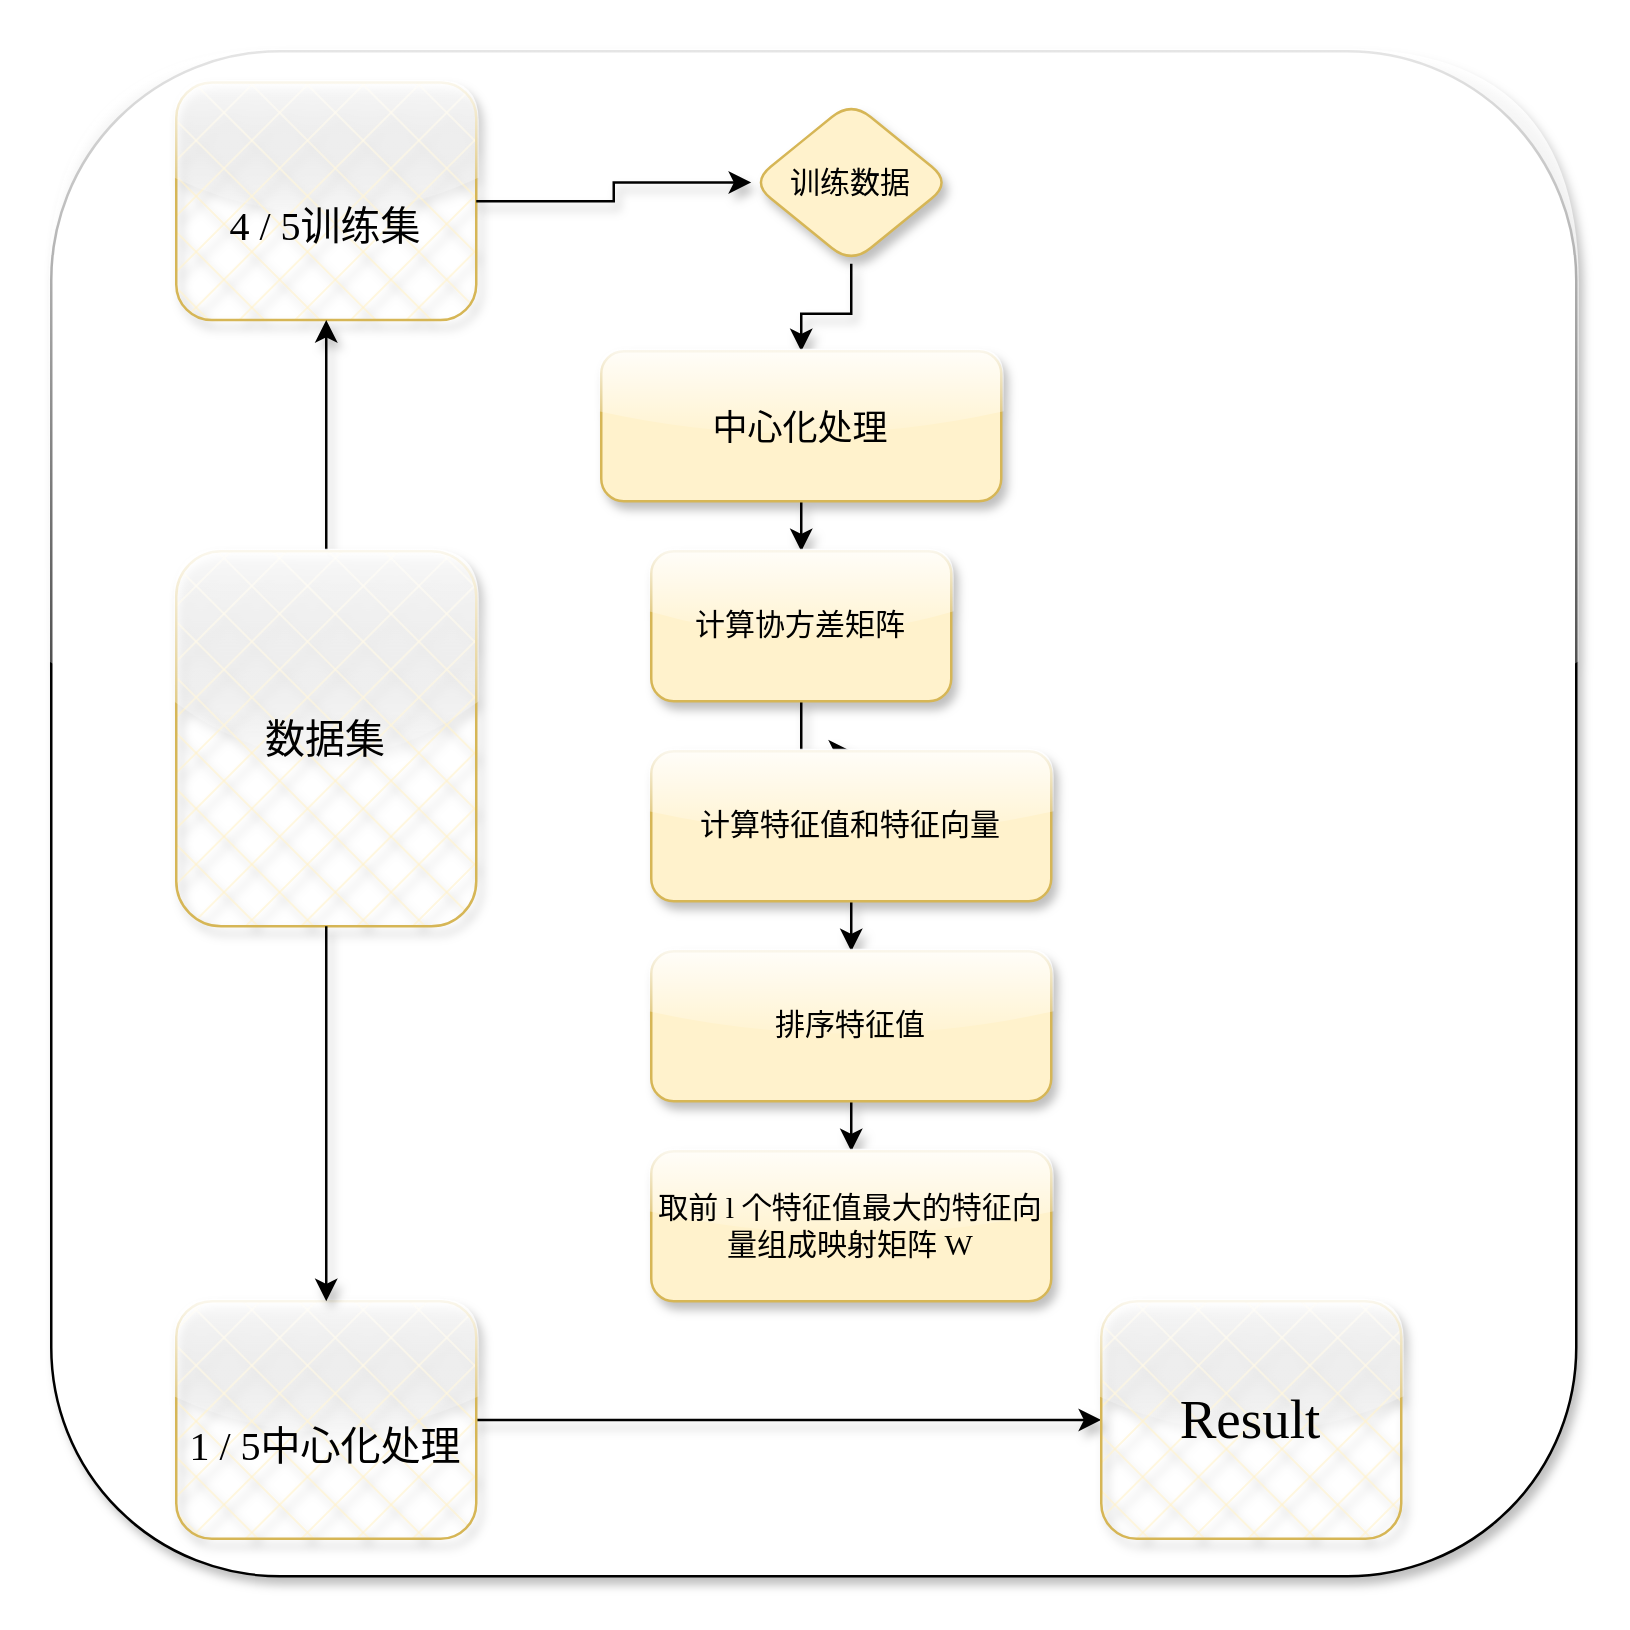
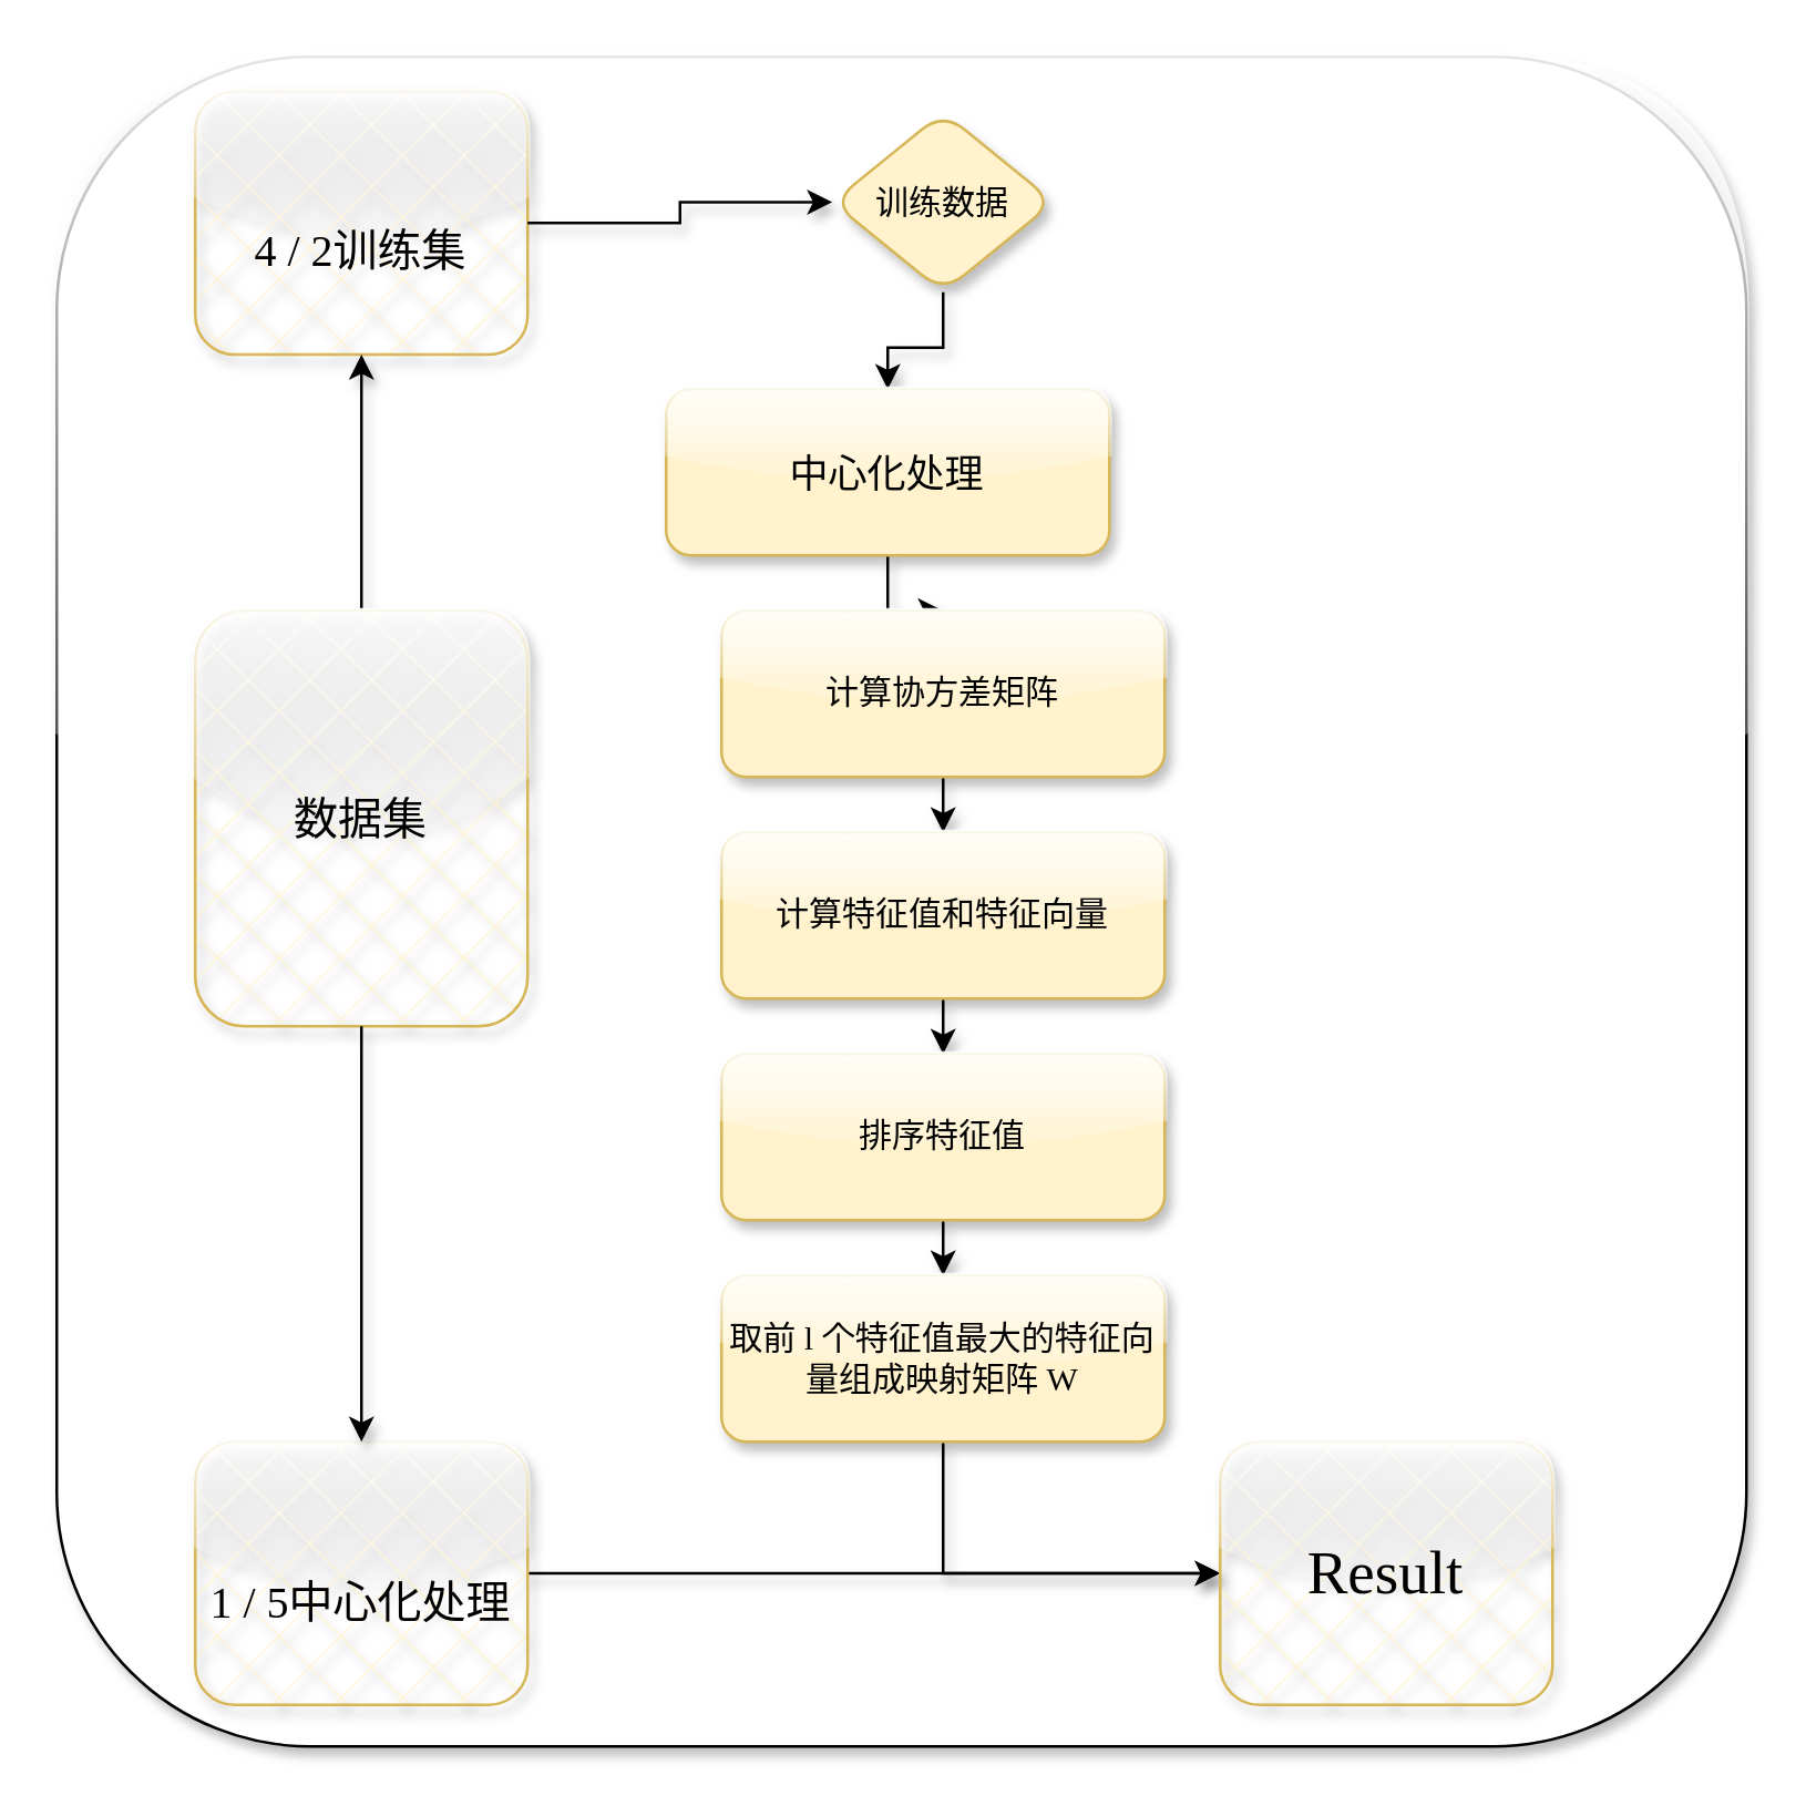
- <mxCell id="3" value="&lt;br style=&quot;font-size: 16px;&quot;&gt;4 / 5训练集" style="rounded=1;whiteSpace=wrap;html=1;fontFamily=Comic Sans MS;fontStyle=0;labelBackgroundColor=none;labelBorderColor=none;glass=1;shadow=1;fontSize=16;verticalAlign=middle;sketch=0;fillStyle=cross-hatch;fillColor=#fff2cc;strokeColor=#d6b656;" vertex="1" parent="1"><mxGeometry x="70" y="32.5" width="120" height="95" as="geometry" /></mxCell>
+ <mxCell id="3" value="&lt;br style=&quot;font-size: 16px;&quot;&gt;4 / 2训练集" style="rounded=1;whiteSpace=wrap;html=1;fontFamily=Comic Sans MS;fontStyle=0;labelBackgroundColor=none;labelBorderColor=none;glass=1;shadow=1;fontSize=16;verticalAlign=middle;sketch=0;fillStyle=cross-hatch;fillColor=#fff2cc;strokeColor=#d6b656;" vertex="1" parent="1"><mxGeometry x="70" y="32.5" width="120" height="95" as="geometry" /></mxCell>
- <mxCell id="9" value="计算协方差矩阵" style="whiteSpace=wrap;html=1;fontFamily=Comic Sans MS;rounded=1;fontStyle=0;labelBackgroundColor=none;labelBorderColor=none;glass=1;shadow=1;fillColor=#fff2cc;strokeColor=#d6b656;" vertex="1" parent="1"><mxGeometry x="260" y="220" width="120" height="60" as="geometry" /></mxCell>
+ <mxCell id="9" value="计算协方差矩阵" style="whiteSpace=wrap;html=1;fontFamily=Comic Sans MS;rounded=1;fontStyle=0;labelBackgroundColor=none;labelBorderColor=none;glass=1;shadow=1;fillColor=#fff2cc;strokeColor=#d6b656;" vertex="1" parent="1"><mxGeometry x="260" y="220" width="160" height="60" as="geometry" /></mxCell>
+ <mxCell id="14" style="edgeStyle=orthogonalEdgeStyle;rounded=0;orthogonalLoop=1;jettySize=auto;html=1;exitX=0.5;exitY=1;exitDx=0;exitDy=0;entryX=0;entryY=0.5;entryDx=0;entryDy=0;fontFamily=Comic Sans MS;shadow=1;labelBackgroundColor=none;fontStyle=0" edge="1" parent="1" source="15" target="19"><mxGeometry relative="1" as="geometry" /></mxCell>
